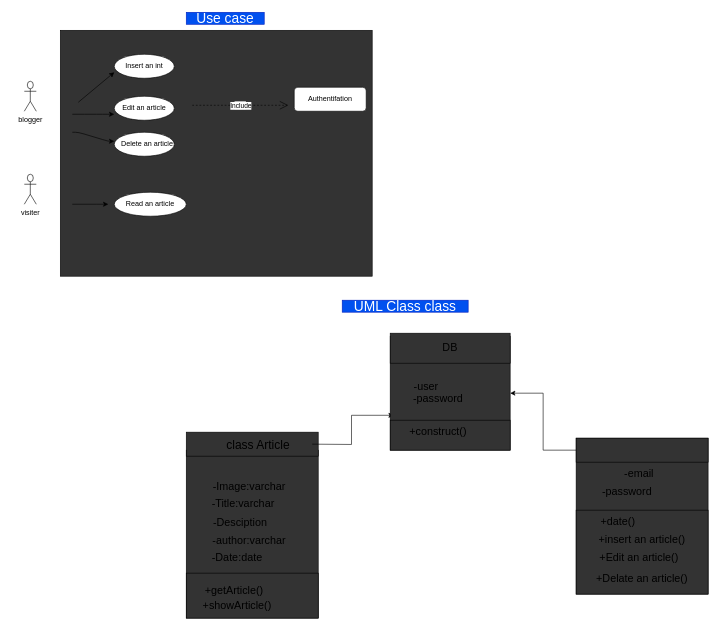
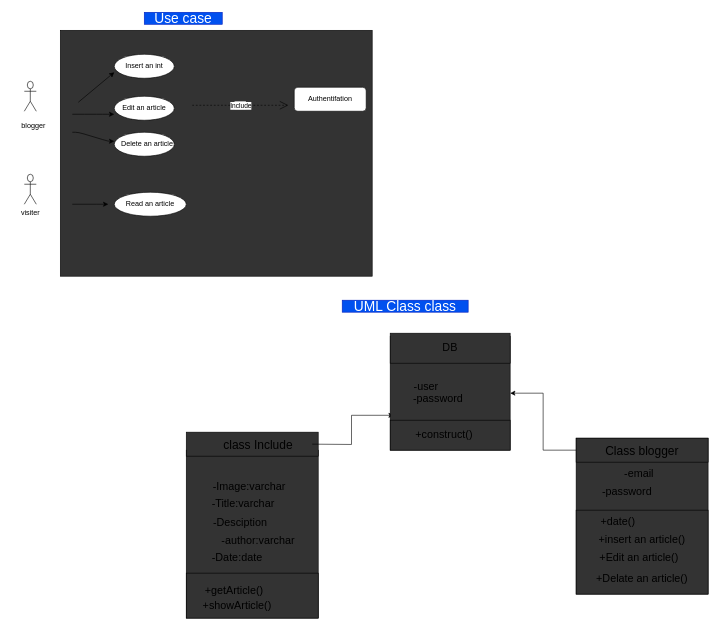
- <mxCell id="37" value="&lt;font style=&quot;font-size: 23px&quot;&gt;Use case&lt;/font&gt;" style="text;html=1;strokeColor=#001DBC;fillColor=#0050ef;align=center;verticalAlign=middle;whiteSpace=wrap;rounded=0;fontColor=#ffffff;" parent="1" vertex="1"><mxGeometry x="310" y="20" width="130" height="20" as="geometry" /></mxCell>
+ <mxCell id="37" value="&lt;font style=&quot;font-size: 23px&quot;&gt;Use case&lt;/font&gt;" style="text;html=1;strokeColor=#001DBC;fillColor=#0050ef;align=center;verticalAlign=middle;whiteSpace=wrap;rounded=0;fontColor=#ffffff;" parent="1" vertex="1"><mxGeometry x="240" y="20" width="130" height="20" as="geometry" /></mxCell>
- <mxCell id="8" value="blogger" style="text;html=1;align=center;verticalAlign=middle;resizable=0;points=[];autosize=1;strokeColor=none;" parent="1" vertex="1"><mxGeometry x="20" y="190" width="60" height="20" as="geometry" /></mxCell>
+ <mxCell id="8" value="blogger" style="text;html=1;align=center;verticalAlign=middle;resizable=0;points=[];autosize=1;strokeColor=none;" parent="1" vertex="1"><mxGeometry x="25" y="200" width="60" height="20" as="geometry" /></mxCell>
- <mxCell id="51" value="+construct()" style="text;html=1;strokeColor=none;fillColor=none;align=center;verticalAlign=middle;whiteSpace=wrap;rounded=0;fontSize=18;" parent="1" vertex="1"><mxGeometry x="695" y="710" width="70" height="20" as="geometry" /></mxCell>
+ <mxCell id="51" value="+construct()" style="text;html=1;strokeColor=none;fillColor=none;align=center;verticalAlign=middle;whiteSpace=wrap;rounded=0;fontSize=18;" parent="1" vertex="1"><mxGeometry x="705" y="715" width="70" height="20" as="geometry" /></mxCell>
- <mxCell id="31" value="class Article" style="text;html=1;strokeColor=none;fillColor=none;align=center;verticalAlign=middle;whiteSpace=wrap;rounded=0;fontSize=20;" parent="1" vertex="1"><mxGeometry x="365" y="730" width="130" height="20" as="geometry" /></mxCell>
+ <mxCell id="31" value="class Include" style="text;html=1;strokeColor=none;fillColor=none;align=center;verticalAlign=middle;whiteSpace=wrap;rounded=0;fontSize=20;" parent="1" vertex="1"><mxGeometry x="365" y="730" width="130" height="20" as="geometry" /></mxCell>
+ <mxCell id="29" value="Class blogger" style="text;html=1;strokeColor=none;fillColor=none;align=center;verticalAlign=middle;whiteSpace=wrap;rounded=0;fontSize=20;" parent="1" vertex="1"><mxGeometry x="995" y="740" width="150" height="20" as="geometry" /></mxCell>
- <mxCell id="34" value="&lt;font style=&quot;font-size: 18px&quot;&gt;-author:varchar&lt;/font&gt;" style="text;html=1;strokeColor=none;fillColor=none;align=center;verticalAlign=middle;whiteSpace=wrap;rounded=0;fontSize=20;" parent="1" vertex="1"><mxGeometry x="335" y="890" width="160" height="20" as="geometry" /></mxCell>
+ <mxCell id="34" value="&lt;font style=&quot;font-size: 18px&quot;&gt;-author:varchar&lt;/font&gt;" style="text;html=1;strokeColor=none;fillColor=none;align=center;verticalAlign=middle;whiteSpace=wrap;rounded=0;fontSize=20;" parent="1" vertex="1"><mxGeometry x="350" y="890" width="160" height="20" as="geometry" /></mxCell>
